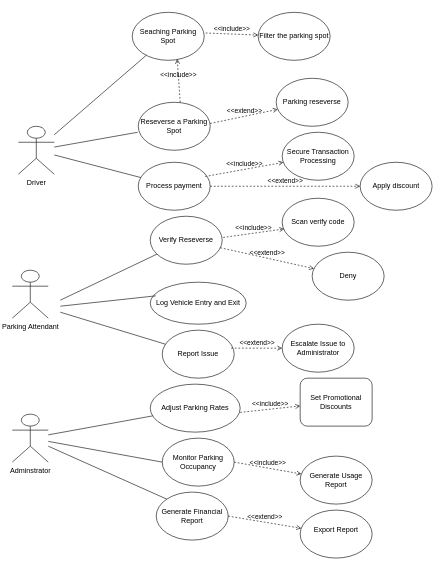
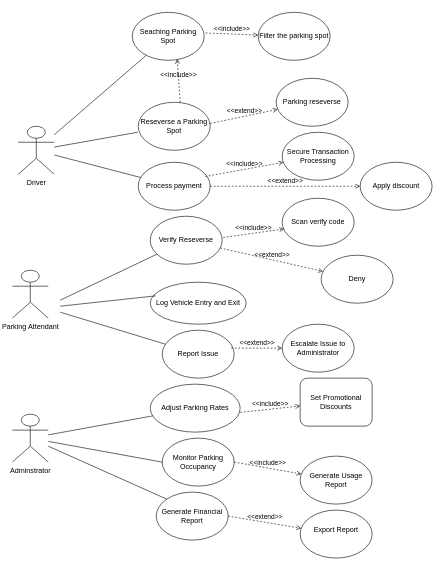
- <mxCell id="39" value="Deny" style="ellipse;whiteSpace=wrap;html=1;" vertex="1" parent="1"><mxGeometry x="520" y="420" width="120" height="80" as="geometry" /></mxCell>
+ <mxCell id="39" value="Deny" style="ellipse;whiteSpace=wrap;html=1;" vertex="1" parent="1"><mxGeometry x="535" y="425" width="120" height="80" as="geometry" /></mxCell>
